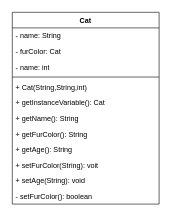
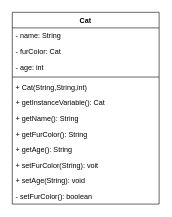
- <mxCell id="5" value="- name: int" style="text;strokeColor=none;fillColor=none;align=left;verticalAlign=top;spacingLeft=4;spacingRight=4;overflow=hidden;rotatable=0;points=[[0,0.5],[1,0.5]];portConstraint=eastwest;" vertex="1" parent="2"><mxGeometry y="78" width="245" height="26" as="geometry" /></mxCell>
+ <mxCell id="5" value="- age: int" style="text;strokeColor=none;fillColor=none;align=left;verticalAlign=top;spacingLeft=4;spacingRight=4;overflow=hidden;rotatable=0;points=[[0,0.5],[1,0.5]];portConstraint=eastwest;" vertex="1" parent="2"><mxGeometry y="78" width="245" height="26" as="geometry" /></mxCell>
